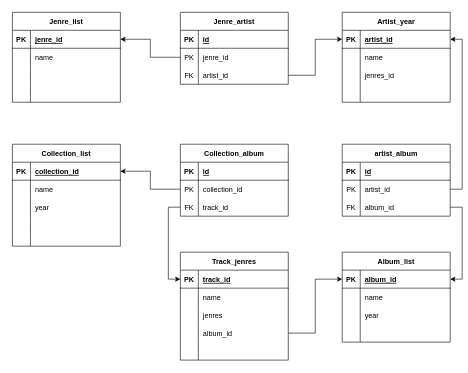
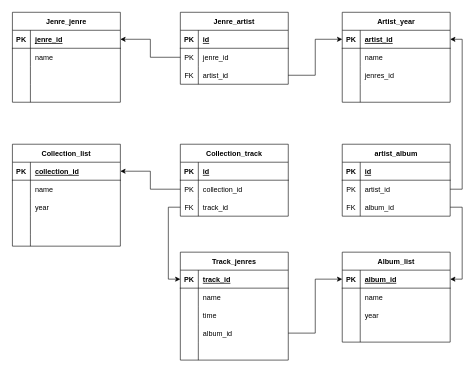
- <mxCell id="15" value="Jenre_list" style="shape=table;startSize=30;container=1;collapsible=1;childLayout=tableLayout;fixedRows=1;rowLines=0;fontStyle=1;align=center;resizeLast=1;" parent="1" vertex="1"><mxGeometry x="20" y="20" width="180" height="150" as="geometry" /></mxCell>
+ <mxCell id="15" value="Jenre_jenre" style="shape=table;startSize=30;container=1;collapsible=1;childLayout=tableLayout;fixedRows=1;rowLines=0;fontStyle=1;align=center;resizeLast=1;" parent="1" vertex="1"><mxGeometry x="20" y="20" width="180" height="150" as="geometry" /></mxCell>
- <mxCell id="97" value="Collection_album" style="shape=table;startSize=30;container=1;collapsible=1;childLayout=tableLayout;fixedRows=1;rowLines=0;fontStyle=1;align=center;resizeLast=1;" parent="1" vertex="1"><mxGeometry x="300" y="240" width="180" height="120" as="geometry" /></mxCell>
+ <mxCell id="97" value="Collection_track" style="shape=table;startSize=30;container=1;collapsible=1;childLayout=tableLayout;fixedRows=1;rowLines=0;fontStyle=1;align=center;resizeLast=1;" parent="1" vertex="1"><mxGeometry x="300" y="240" width="180" height="120" as="geometry" /></mxCell>
- <mxCell id="50" value="jenres" style="shape=partialRectangle;connectable=0;fillColor=none;top=0;left=0;bottom=0;right=0;align=left;spacingLeft=6;overflow=hidden;" parent="48" vertex="1"><mxGeometry x="30" width="150" height="30" as="geometry"><mxRectangle width="150" height="30" as="alternateBounds" /></mxGeometry></mxCell>
+ <mxCell id="50" value="time" style="shape=partialRectangle;connectable=0;fillColor=none;top=0;left=0;bottom=0;right=0;align=left;spacingLeft=6;overflow=hidden;" parent="48" vertex="1"><mxGeometry x="30" width="150" height="30" as="geometry"><mxRectangle width="150" height="30" as="alternateBounds" /></mxGeometry></mxCell>
